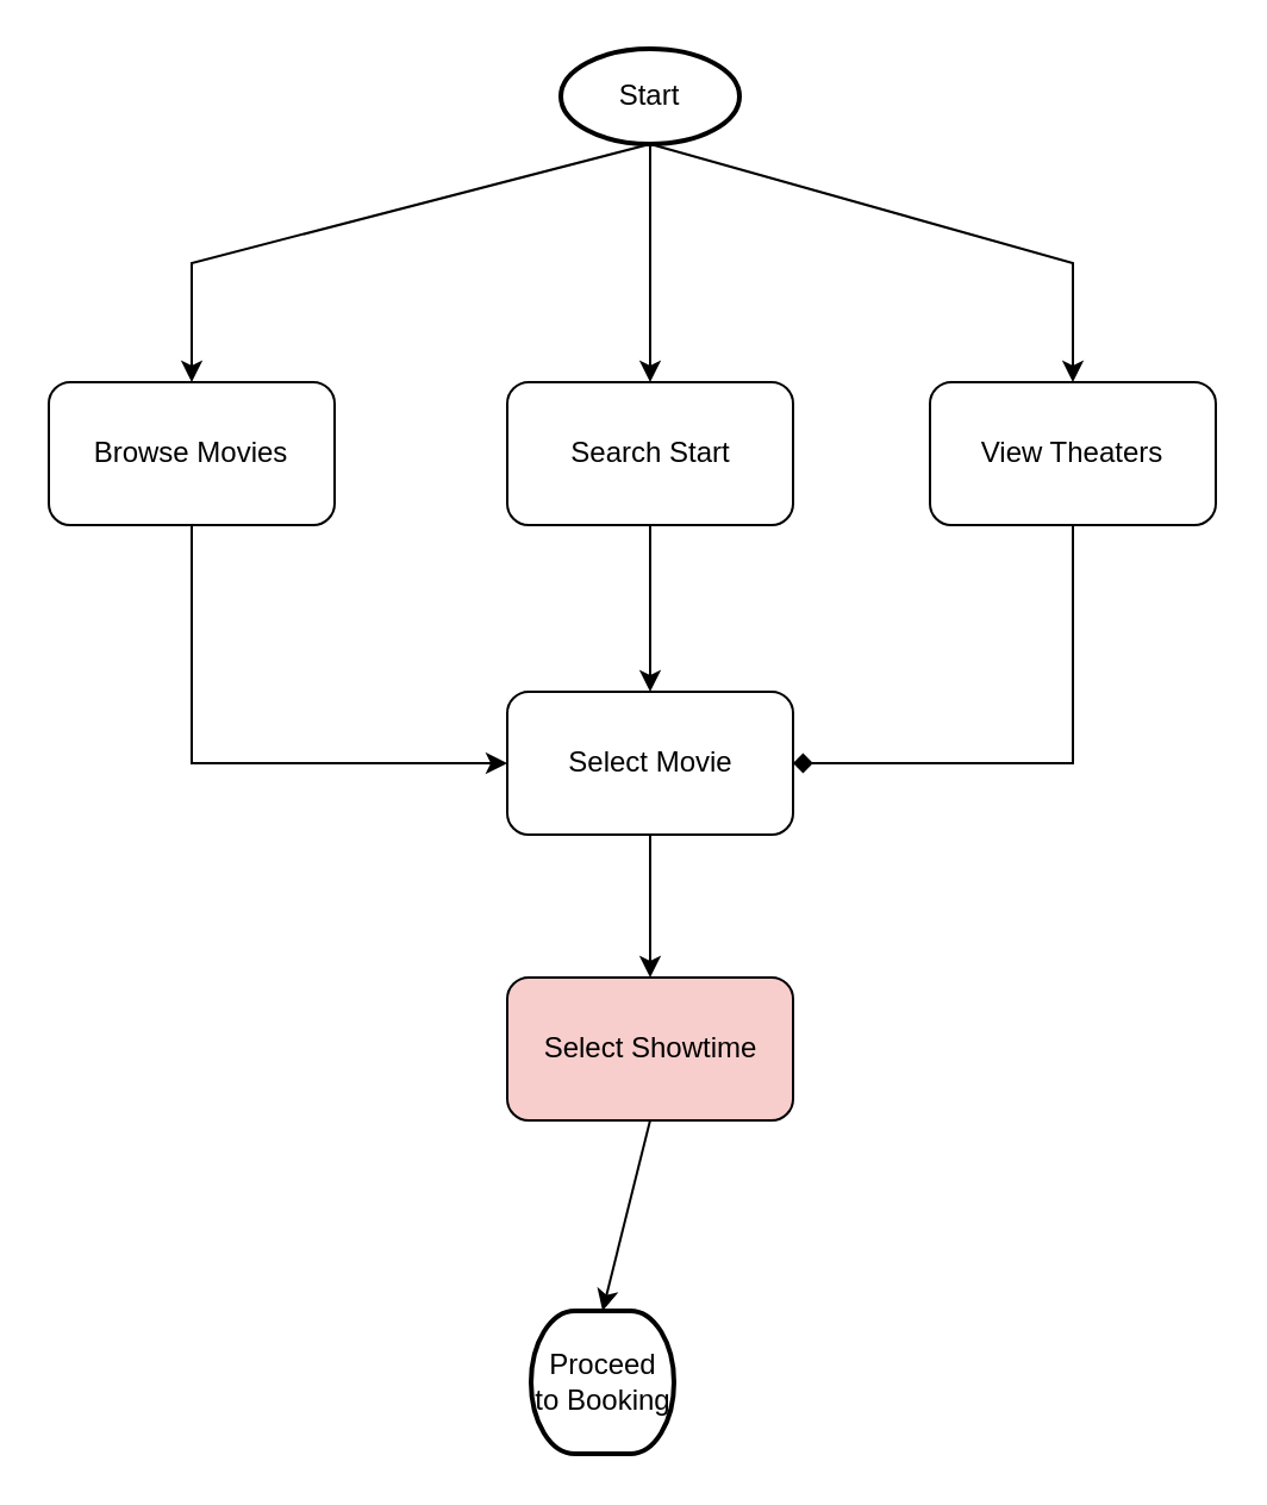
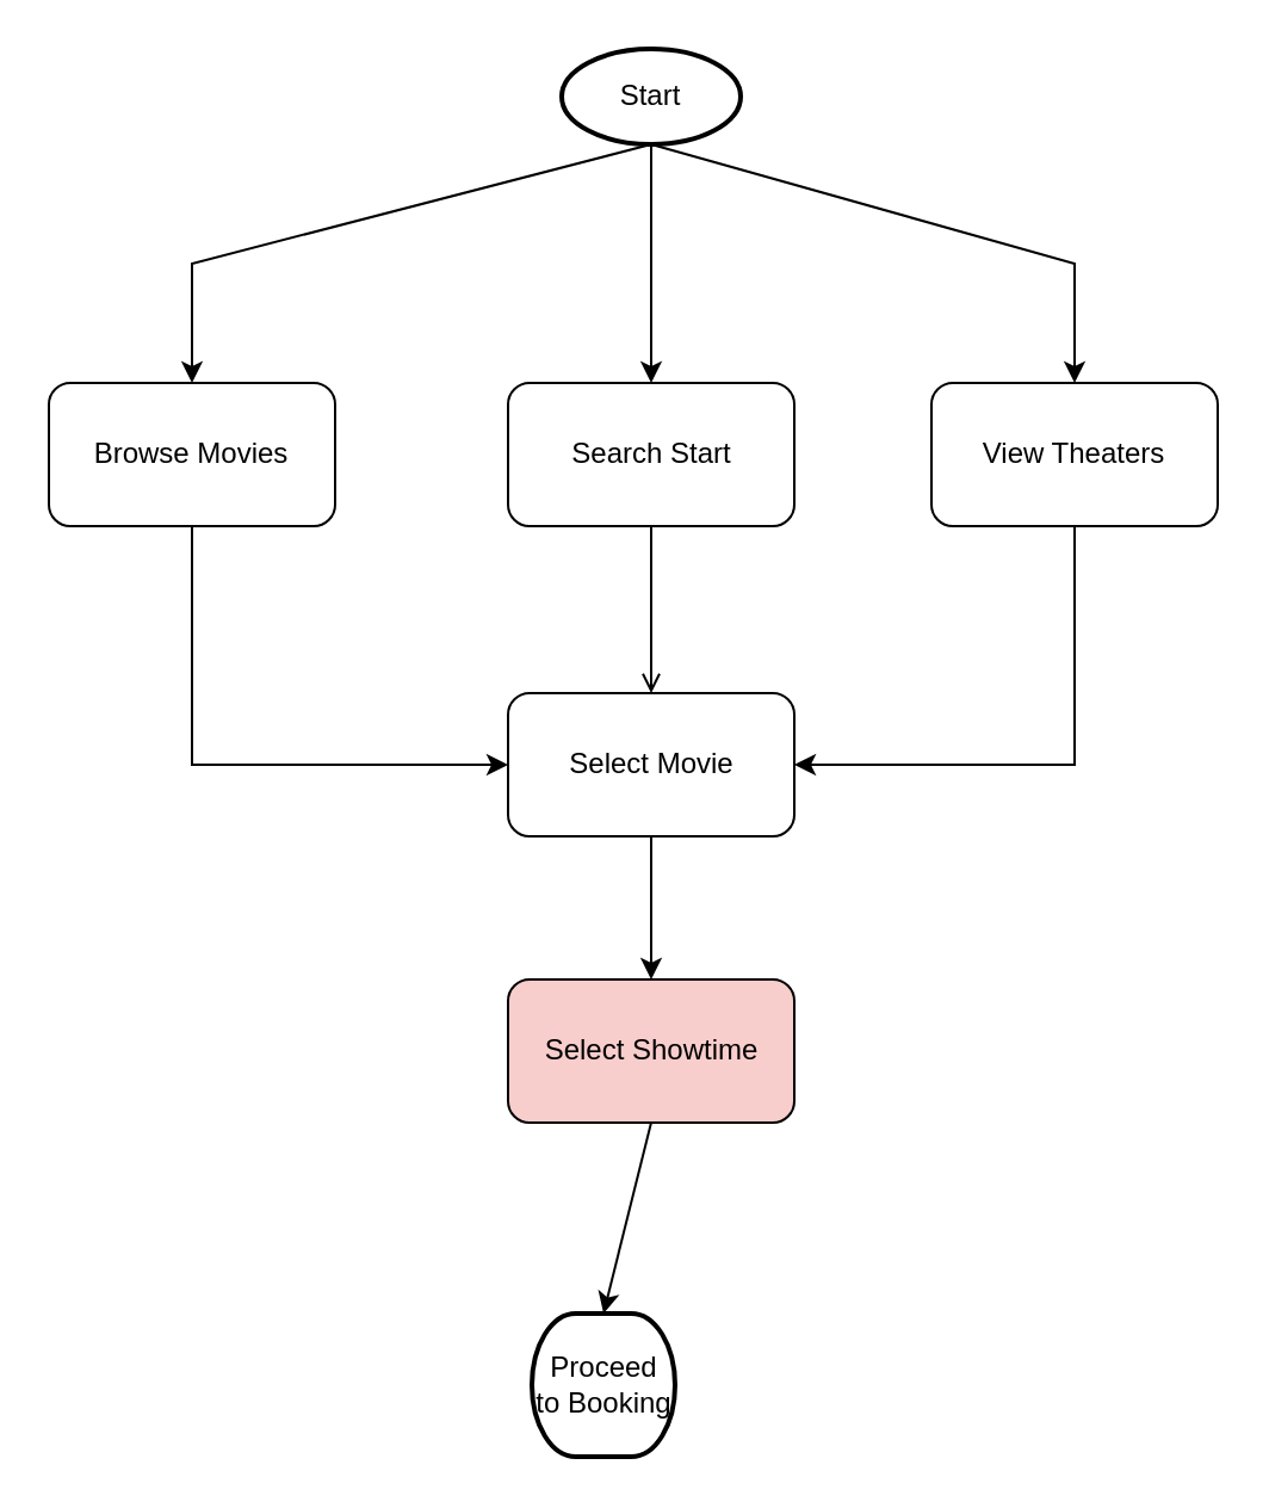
- <mxCell id="12" value="" style="endArrow=classic;html=1;rounded=0;exitX=0.5;exitY=1;exitDx=0;exitDy=0;entryX=0.5;entryY=0;entryDx=0;entryDy=0;" parent="1" source="6" target="4" edge="1"><mxGeometry width="50" height="50" relative="1" as="geometry"><mxPoint x="140" y="250" as="sourcePoint" /><mxPoint x="190" y="200" as="targetPoint" /></mxGeometry></mxCell>
+ <mxCell id="12" value="" style="endArrow=open;html=1;rounded=0;exitX=0.5;exitY=1;exitDx=0;exitDy=0;entryX=0.5;entryY=0;entryDx=0;entryDy=0;" parent="1" source="6" target="4" edge="1"><mxGeometry width="50" height="50" relative="1" as="geometry"><mxPoint x="140" y="250" as="sourcePoint" /><mxPoint x="190" y="200" as="targetPoint" /></mxGeometry></mxCell>
- <mxCell id="14" value="" style="endArrow=diamond;html=1;rounded=0;exitX=0.5;exitY=1;exitDx=0;exitDy=0;entryX=1;entryY=0.5;entryDx=0;entryDy=0;" parent="1" source="5" target="4" edge="1"><mxGeometry width="50" height="50" relative="1" as="geometry"><mxPoint x="550" y="330" as="sourcePoint" /><mxPoint x="540" y="390" as="targetPoint" /><Array as="points"><mxPoint x="450" y="320" /></Array></mxGeometry></mxCell>
+ <mxCell id="14" value="" style="endArrow=classic;html=1;rounded=0;exitX=0.5;exitY=1;exitDx=0;exitDy=0;entryX=1;entryY=0.5;entryDx=0;entryDy=0;" parent="1" source="5" target="4" edge="1"><mxGeometry width="50" height="50" relative="1" as="geometry"><mxPoint x="550" y="330" as="sourcePoint" /><mxPoint x="540" y="390" as="targetPoint" /><Array as="points"><mxPoint x="450" y="320" /></Array></mxGeometry></mxCell>
